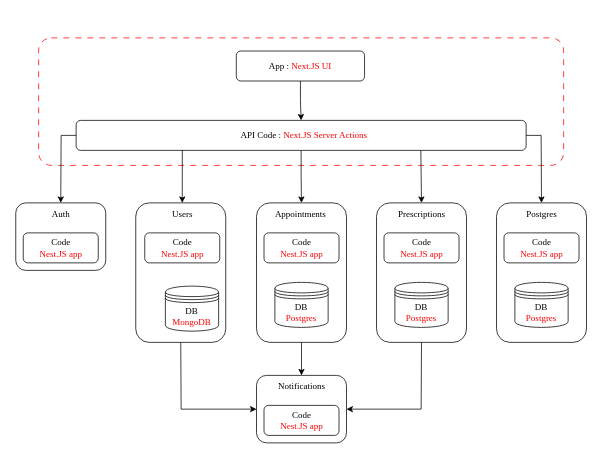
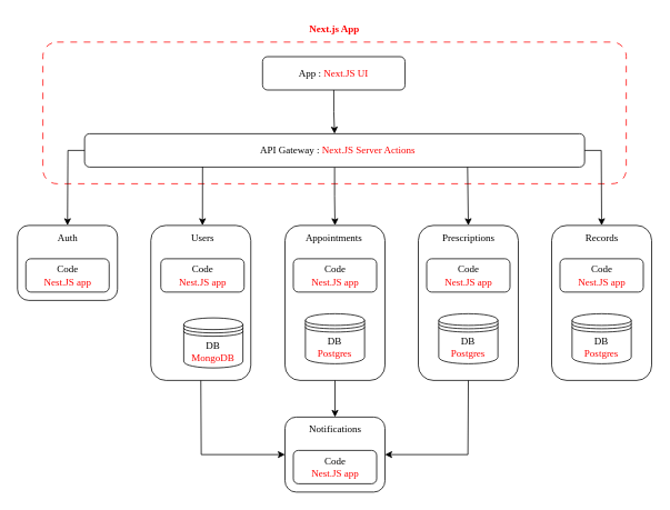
+ <mxCell id="33" value="&lt;font style=&quot;color: rgb(255, 0, 0);&quot; face=&quot;Fira Code&quot;&gt;&lt;b&gt;Next.js App&lt;/b&gt;&lt;/font&gt;" style="text;html=1;align=center;verticalAlign=middle;whiteSpace=wrap;rounded=0;" vertex="1" parent="2"><mxGeometry x="330.5" width="100" height="30" as="geometry" /></mxCell>
- <mxCell id="11" value="&lt;font face=&quot;Fira Code&quot;&gt;API Code : &lt;font style=&quot;color: rgb(255, 0, 0);&quot;&gt;Next.JS Server Actions&lt;/font&gt;&lt;/font&gt;" style="text;strokeColor=none;align=center;fillColor=none;html=1;verticalAlign=middle;whiteSpace=wrap;rounded=0;" vertex="1" parent="10"><mxGeometry x="-170" y="7.5" width="280.16" height="25" as="geometry" /></mxCell>
+ <mxCell id="11" value="&lt;font face=&quot;Fira Code&quot;&gt;API Gateway : &lt;font style=&quot;color: rgb(255, 0, 0);&quot;&gt;Next.JS Server Actions&lt;/font&gt;&lt;/font&gt;" style="text;strokeColor=none;align=center;fillColor=none;html=1;verticalAlign=middle;whiteSpace=wrap;rounded=0;" vertex="1" parent="10"><mxGeometry x="-170" y="7.5" width="280.16" height="25" as="geometry" /></mxCell>
- <mxCell id="18" value="&lt;font face=&quot;Fira Code&quot;&gt;Postgres&lt;/font&gt;" style="text;html=1;align=center;verticalAlign=middle;whiteSpace=wrap;rounded=0;" vertex="1" parent="2"><mxGeometry x="641" y="250" width="120" height="30" as="geometry" /></mxCell>
+ <mxCell id="18" value="&lt;font face=&quot;Fira Code&quot;&gt;Records&lt;/font&gt;" style="text;html=1;align=center;verticalAlign=middle;whiteSpace=wrap;rounded=0;" vertex="1" parent="2"><mxGeometry x="641" y="250" width="120" height="30" as="geometry" /></mxCell>
